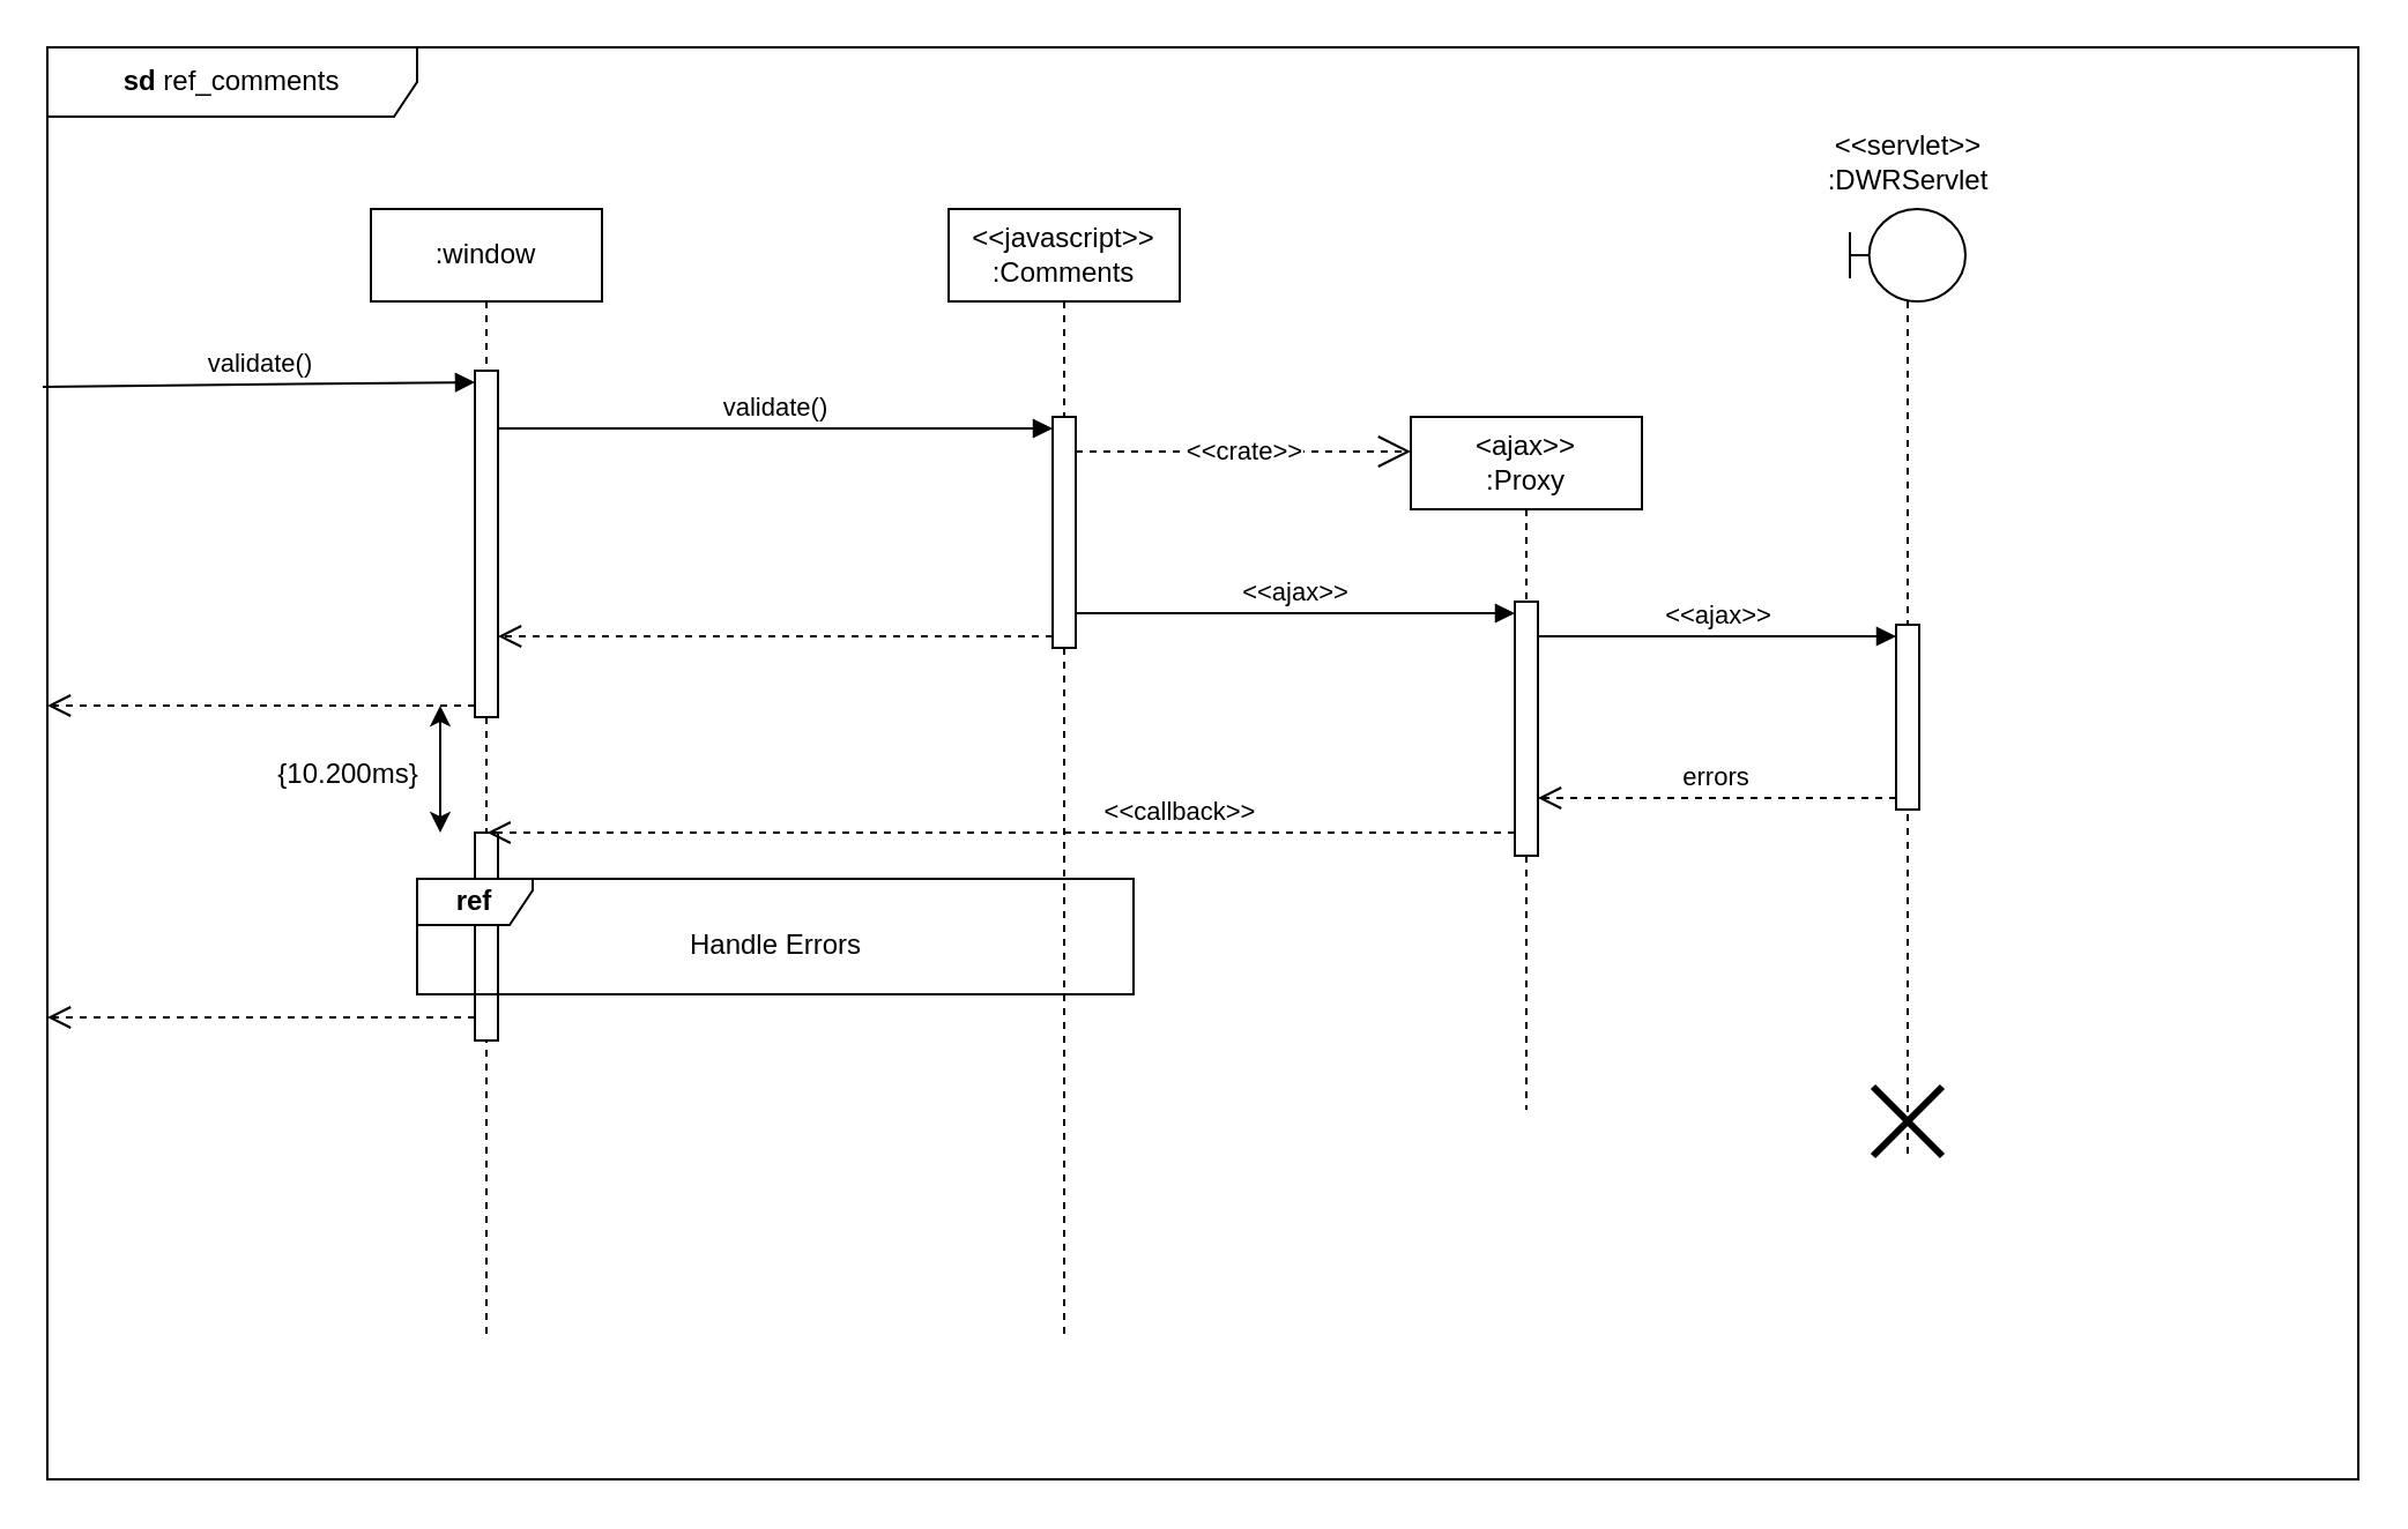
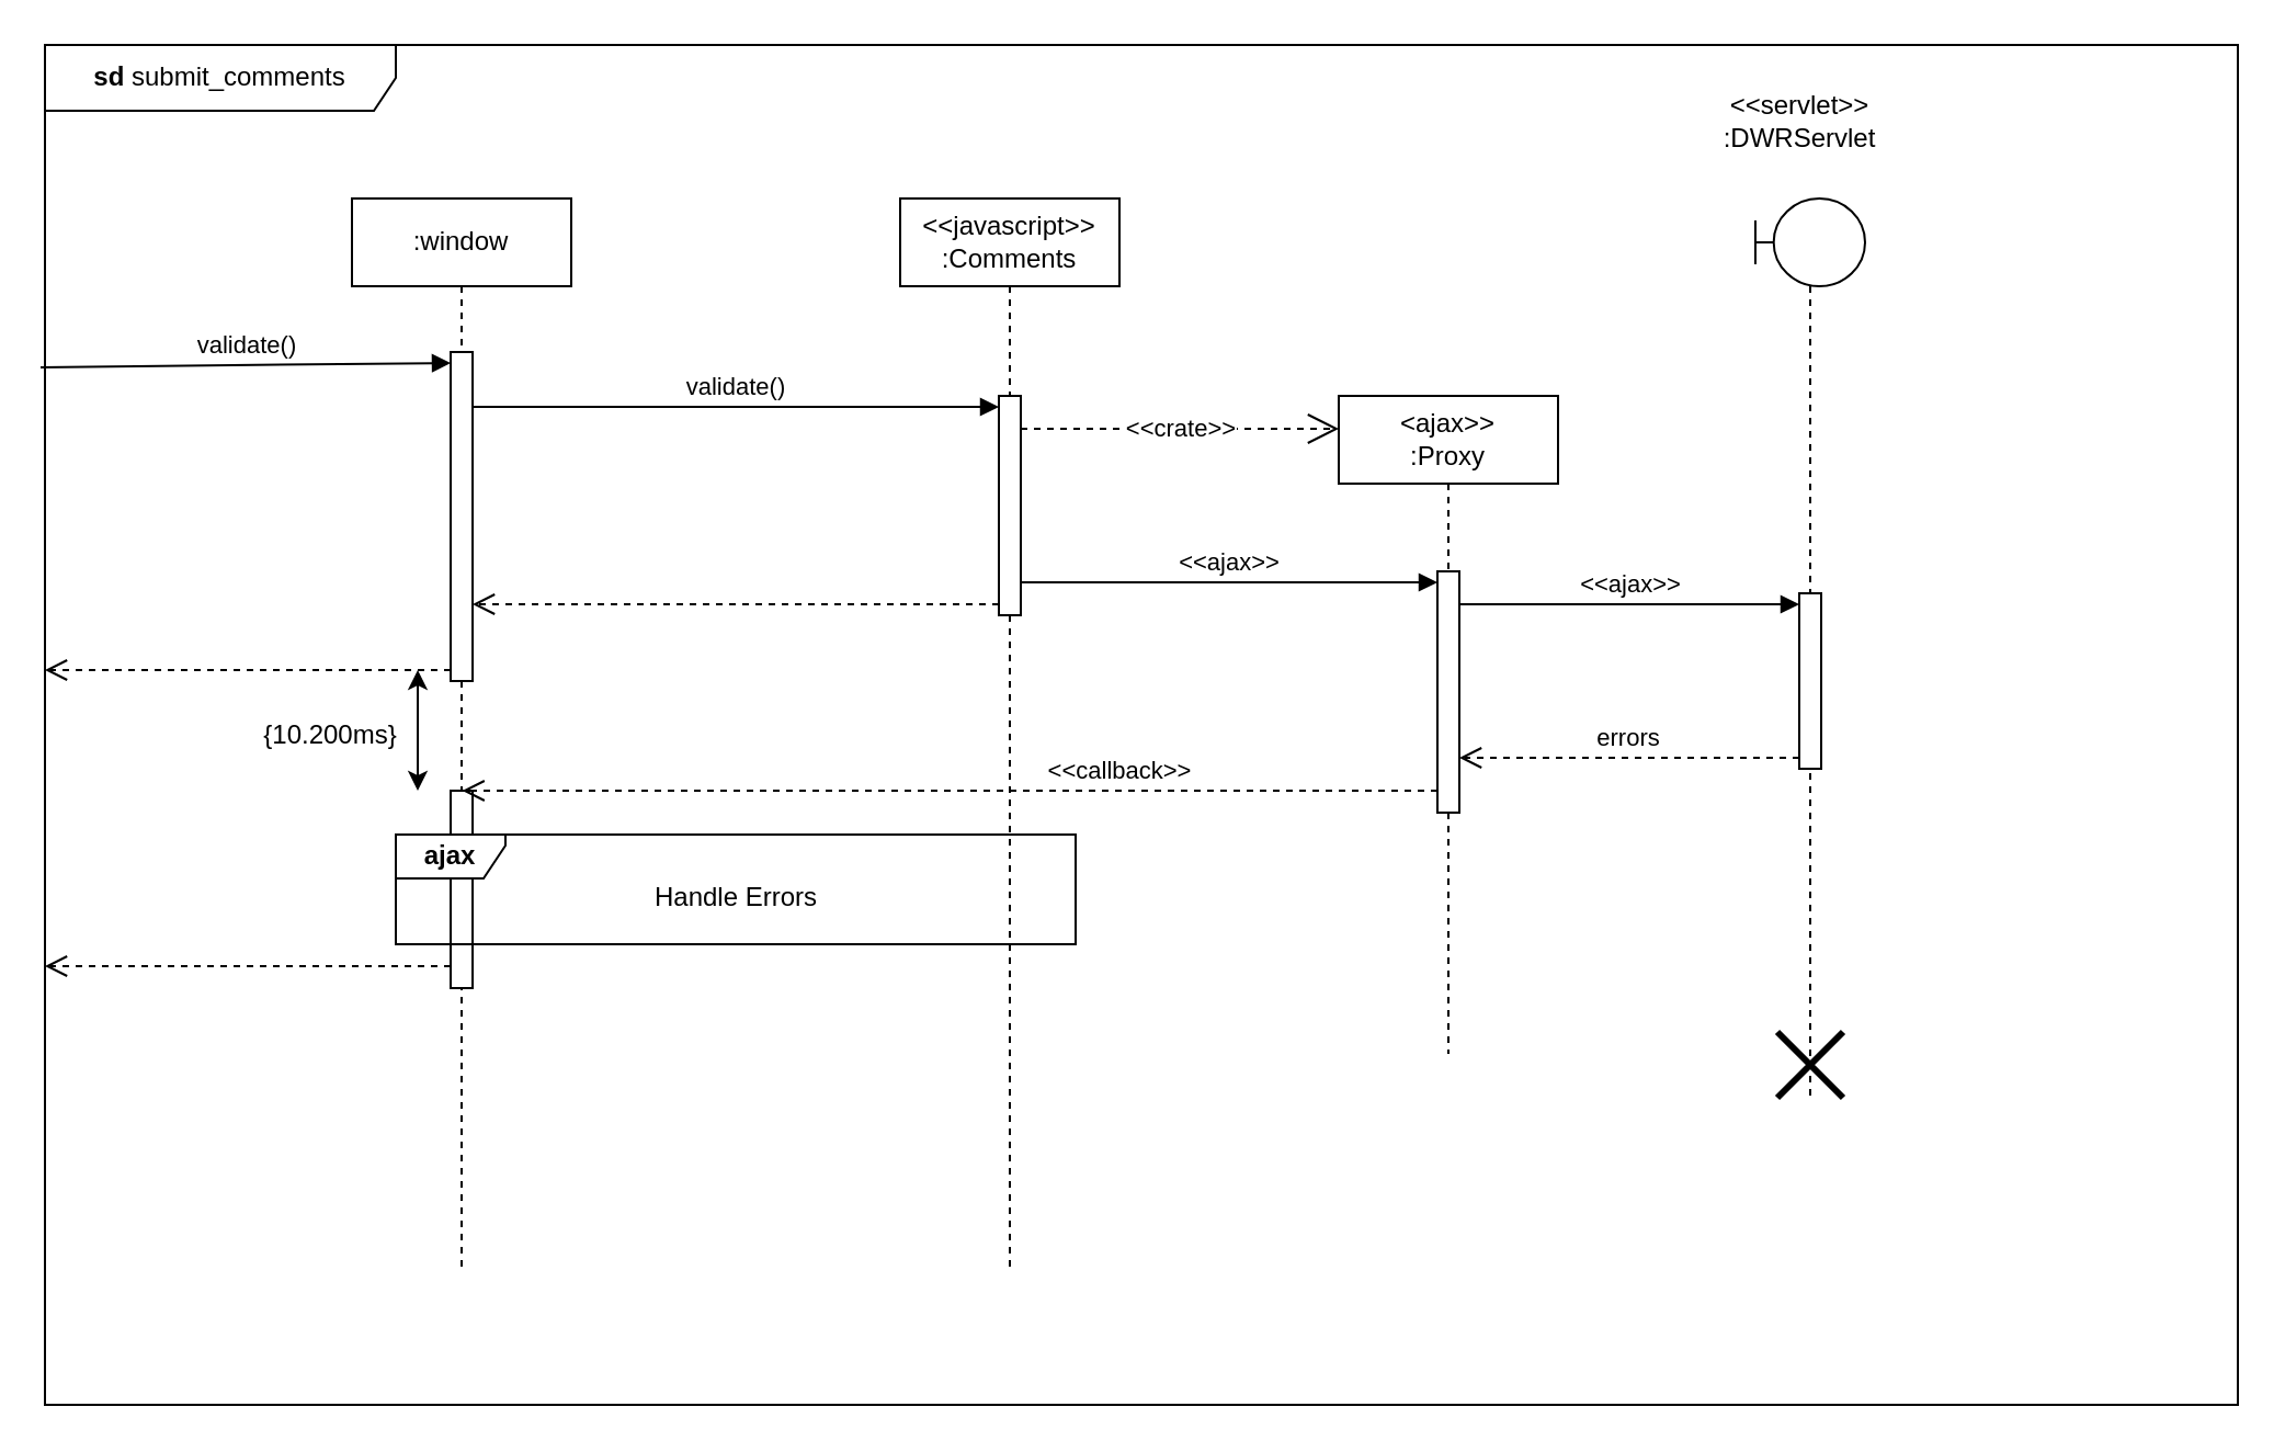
- <mxCell id="2" value="&lt;b&gt;sd&lt;/b&gt; ref_comments" style="shape=umlFrame;whiteSpace=wrap;html=1;pointerEvents=0;width=160;height=30;" vertex="1" parent="1"><mxGeometry x="20" y="20" width="1000" height="620" as="geometry" /></mxCell>
+ <mxCell id="2" value="&lt;b&gt;sd&lt;/b&gt; submit_comments" style="shape=umlFrame;whiteSpace=wrap;html=1;pointerEvents=0;width=160;height=30;" vertex="1" parent="1"><mxGeometry x="20" y="20" width="1000" height="620" as="geometry" /></mxCell>
- <mxCell id="25" value="&amp;lt;&amp;lt;servlet&amp;gt;&amp;gt;&lt;div&gt;:DWRServlet&lt;/div&gt;" style="text;html=1;align=center;verticalAlign=middle;resizable=0;points=[];autosize=1;strokeColor=none;fillColor=none;" vertex="1" parent="1"><mxGeometry x="780" y="50" width="90" height="40" as="geometry" /></mxCell>
+ <mxCell id="25" value="&amp;lt;&amp;lt;servlet&amp;gt;&amp;gt;&lt;div&gt;:DWRServlet&lt;/div&gt;" style="text;html=1;align=center;verticalAlign=middle;resizable=0;points=[];autosize=1;strokeColor=none;fillColor=none;" vertex="1" parent="1"><mxGeometry x="775" y="35" width="90" height="40" as="geometry" /></mxCell>
- <mxCell id="18" value="&lt;b&gt;ref&lt;/b&gt;" style="shape=umlFrame;whiteSpace=wrap;html=1;pointerEvents=0;recursiveResize=0;container=1;collapsible=0;width=50;height=20;shadow=0;overflow=visible;fillOpacity=100;strokeOpacity=100;backgroundOutline=0;" vertex="1" parent="1"><mxGeometry x="180" y="380" width="310" height="50" as="geometry" /></mxCell>
+ <mxCell id="18" value="&lt;b&gt;ajax&lt;/b&gt;" style="shape=umlFrame;whiteSpace=wrap;html=1;pointerEvents=0;recursiveResize=0;container=1;collapsible=0;width=50;height=20;shadow=0;overflow=visible;fillOpacity=100;strokeOpacity=100;backgroundOutline=0;" vertex="1" parent="1"><mxGeometry x="180" y="380" width="310" height="50" as="geometry" /></mxCell>
